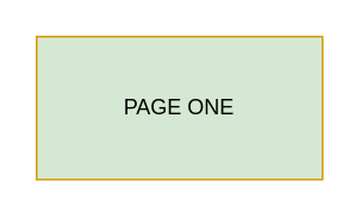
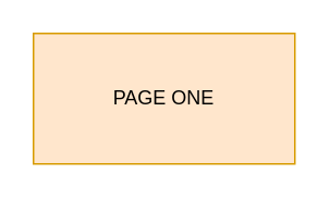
- <mxCell id="2" value="PAGE ONE" style="rounded=0;whiteSpace=wrap;html=1;fillColor=#d5e8d4;strokeColor=#d79b00;" vertex="1" parent="1"><mxGeometry x="20" y="20" width="160" height="80" as="geometry" /></mxCell>
+ <mxCell id="2" value="PAGE ONE" style="rounded=0;whiteSpace=wrap;html=1;fillColor=#ffe6cc;strokeColor=#d79b00;" vertex="1" parent="1"><mxGeometry x="20" y="20" width="160" height="80" as="geometry" /></mxCell>
